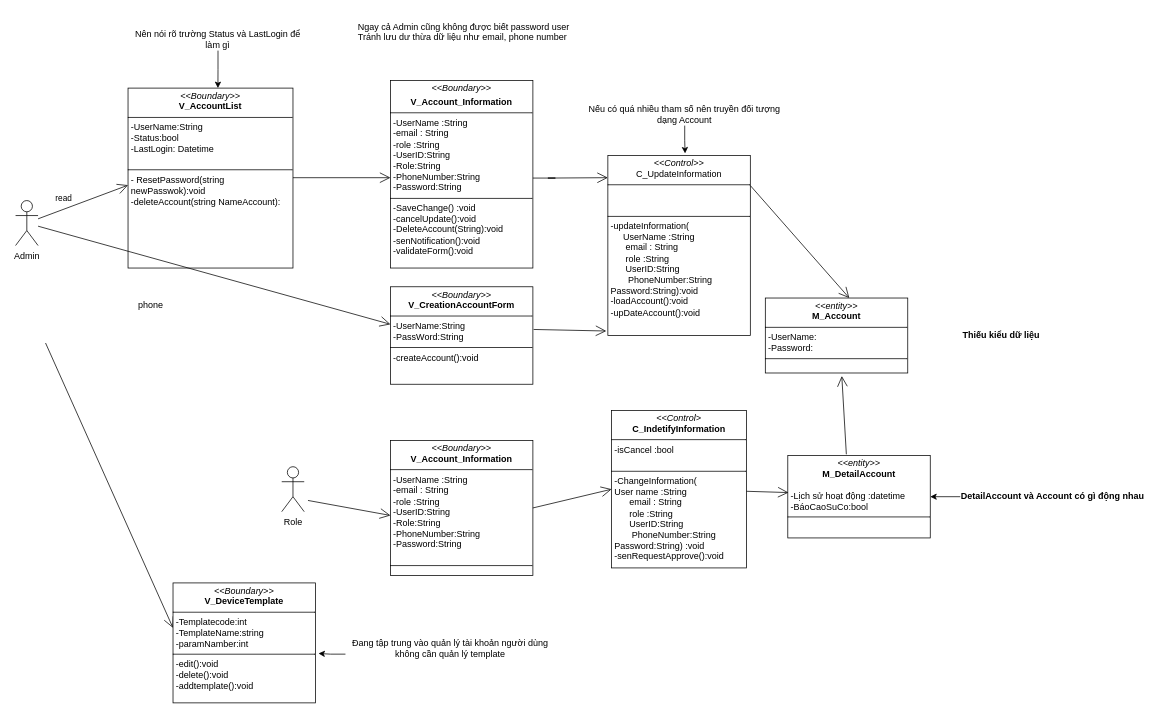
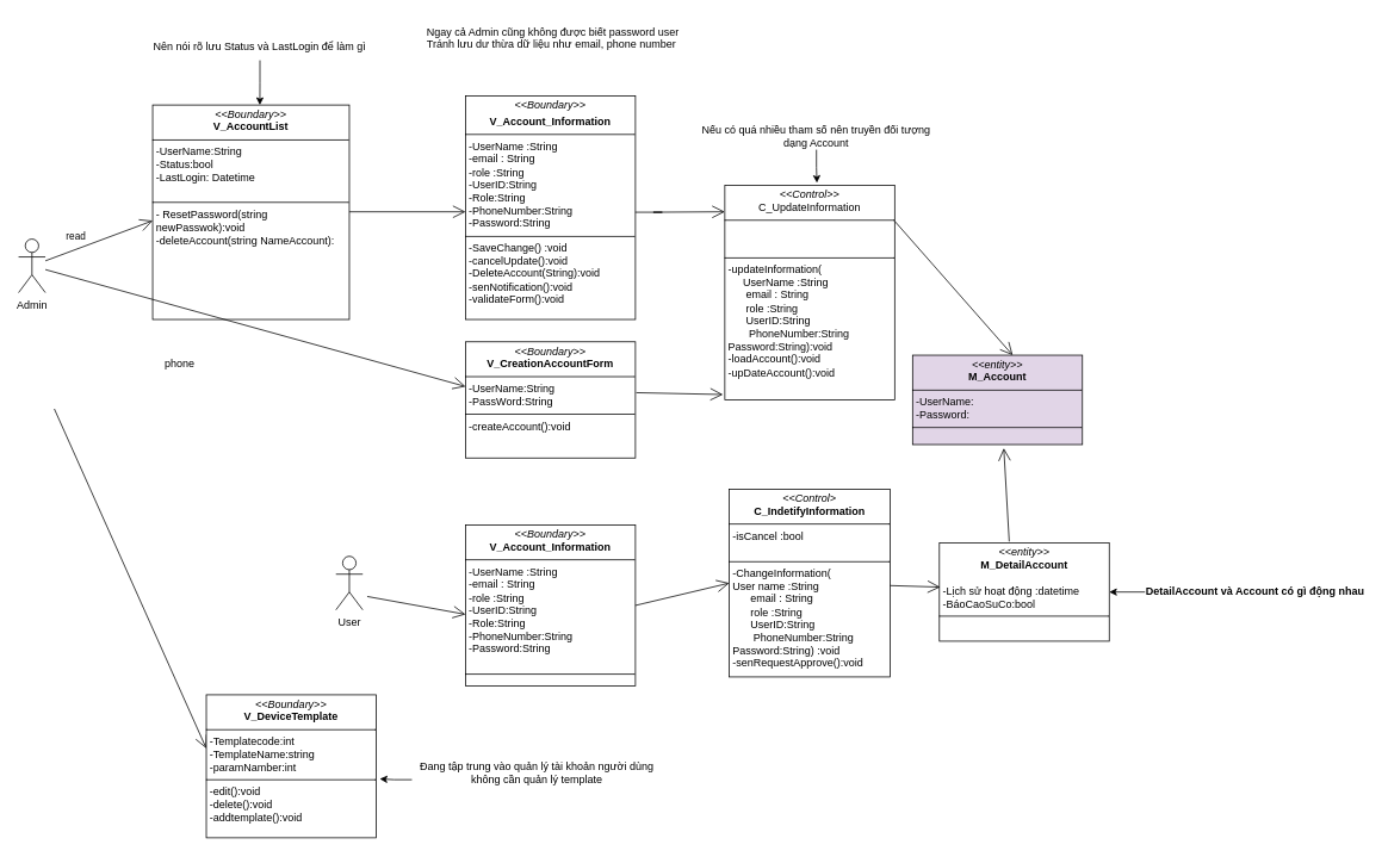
- <mxCell id="29" value="Nên nói rõ trường Status và LastLogin để làm gì" style="text;html=1;align=center;verticalAlign=middle;whiteSpace=wrap;rounded=0;" vertex="1" parent="1"><mxGeometry x="170" y="37" width="240" height="30" as="geometry" /></mxCell>
+ <mxCell id="29" value="Nên nói rõ lưu Status và LastLogin để làm gì" style="text;html=1;align=center;verticalAlign=middle;whiteSpace=wrap;rounded=0;" vertex="1" parent="1"><mxGeometry x="170" y="37" width="240" height="30" as="geometry" /></mxCell>
- <mxCell id="13" value="&lt;p style=&quot;margin:0px;margin-top:4px;text-align:center;&quot;&gt;&lt;i&gt;&amp;lt;&amp;lt;entity&amp;gt;&amp;gt;&lt;/i&gt;&lt;br&gt;&lt;b&gt;M_Account&lt;/b&gt;&lt;/p&gt;&lt;hr size=&quot;1&quot; style=&quot;border-style:solid;&quot;&gt;&lt;p style=&quot;margin:0px;margin-left:4px;&quot;&gt;-UserName:&lt;br&gt;-Password:&lt;/p&gt;&lt;hr size=&quot;1&quot; style=&quot;border-style:solid;&quot;&gt;&lt;p style=&quot;margin:0px;margin-left:4px;&quot;&gt;&lt;br&gt;&lt;/p&gt;" style="verticalAlign=top;align=left;overflow=fill;html=1;whiteSpace=wrap;" parent="1" vertex="1"><mxGeometry x="1020" y="397" width="190" height="100" as="geometry" /></mxCell>
+ <mxCell id="13" value="&lt;p style=&quot;margin:0px;margin-top:4px;text-align:center;&quot;&gt;&lt;i&gt;&amp;lt;&amp;lt;entity&amp;gt;&amp;gt;&lt;/i&gt;&lt;br&gt;&lt;b&gt;M_Account&lt;/b&gt;&lt;/p&gt;&lt;hr size=&quot;1&quot; style=&quot;border-style:solid;&quot;&gt;&lt;p style=&quot;margin:0px;margin-left:4px;&quot;&gt;-UserName:&lt;br&gt;-Password:&lt;/p&gt;&lt;hr size=&quot;1&quot; style=&quot;border-style:solid;&quot;&gt;&lt;p style=&quot;margin:0px;margin-left:4px;&quot;&gt;&lt;br&gt;&lt;/p&gt;" style="verticalAlign=top;align=left;overflow=fill;html=1;whiteSpace=wrap;fillColor=#e1d5e7;" parent="1" vertex="1"><mxGeometry x="1020" y="397" width="190" height="100" as="geometry" /></mxCell>
- <mxCell id="32" value="&lt;b&gt;Thiếu kiểu dữ liệu&lt;/b&gt;" style="text;html=1;align=center;verticalAlign=middle;whiteSpace=wrap;rounded=0;" vertex="1" parent="1"><mxGeometry x="1270" y="432" width="130" height="30" as="geometry" /></mxCell>
- <mxCell id="16" value="Role" style="shape=umlActor;verticalLabelPosition=bottom;verticalAlign=top;html=1;" parent="1" vertex="1"><mxGeometry x="375" y="622" width="30" height="60" as="geometry" /></mxCell>
+ <mxCell id="16" value="User" style="shape=umlActor;verticalLabelPosition=bottom;verticalAlign=top;html=1;" parent="1" vertex="1"><mxGeometry x="375" y="622" width="30" height="60" as="geometry" /></mxCell>
